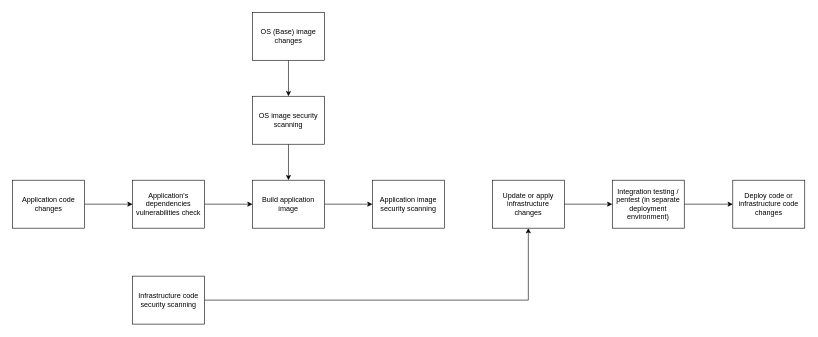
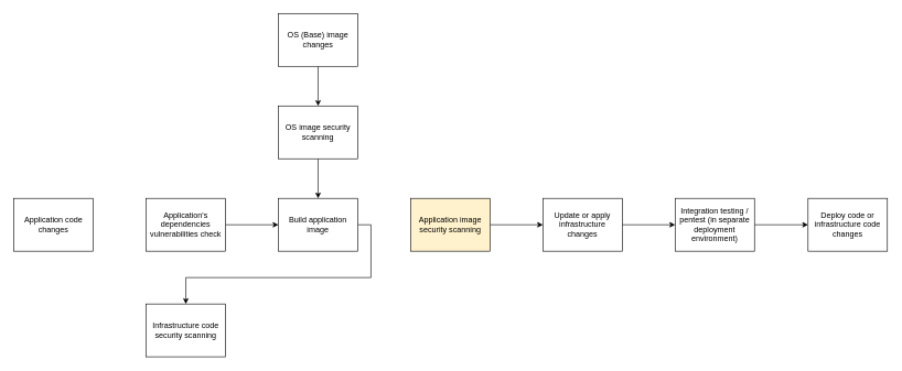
- <mxCell id="10" style="edgeStyle=orthogonalEdgeStyle;rounded=0;orthogonalLoop=1;jettySize=auto;html=1;exitX=1;exitY=0.5;exitDx=0;exitDy=0;entryX=0;entryY=0.5;entryDx=0;entryDy=0;" edge="1" parent="1" source="11" target="15"><mxGeometry relative="1" as="geometry" /></mxCell>
- <mxCell id="6" style="edgeStyle=orthogonalEdgeStyle;rounded=0;orthogonalLoop=1;jettySize=auto;html=1;exitX=1;exitY=0.5;exitDx=0;exitDy=0;entryX=0;entryY=0.5;entryDx=0;entryDy=0;" edge="1" parent="1" source="7" target="17"><mxGeometry relative="1" as="geometry" /></mxCell>
+ <mxCell id="6" style="edgeStyle=orthogonalEdgeStyle;rounded=0;orthogonalLoop=1;jettySize=auto;html=1;exitX=1;exitY=0.5;exitDx=0;exitDy=0;" edge="1" parent="1" source="7" target="13"><mxGeometry relative="1" as="geometry" /></mxCell>
- <mxCell id="17" value="Application image security scanning" style="rounded=0;whiteSpace=wrap;html=1;" vertex="1" parent="1"><mxGeometry x="620" y="300" width="120" height="80" as="geometry" /></mxCell>
+ <mxCell id="17" value="Application image security scanning" style="rounded=0;whiteSpace=wrap;html=1;fillColor=#fff2cc;" vertex="1" parent="1"><mxGeometry x="620" y="300" width="120" height="80" as="geometry" /></mxCell>
+ <mxCell id="16" style="edgeStyle=orthogonalEdgeStyle;rounded=0;orthogonalLoop=1;jettySize=auto;html=1;exitX=1;exitY=0.5;exitDx=0;exitDy=0;entryX=0;entryY=0.5;entryDx=0;entryDy=0;" edge="1" parent="1" source="17" target="19"><mxGeometry relative="1" as="geometry" /></mxCell>
- <mxCell id="12" style="edgeStyle=orthogonalEdgeStyle;rounded=0;orthogonalLoop=1;jettySize=auto;html=1;exitX=1;exitY=0.5;exitDx=0;exitDy=0;entryX=0.5;entryY=1;entryDx=0;entryDy=0;" edge="1" parent="1" source="13" target="19"><mxGeometry relative="1" as="geometry" /></mxCell>
